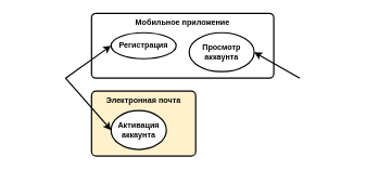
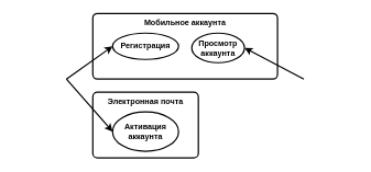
- <mxCell id="3" value="&lt;b&gt;Мобильное приложение&lt;/b&gt;" style="rounded=1;whiteSpace=wrap;html=1;absoluteArcSize=1;arcSize=14;strokeWidth=2;verticalAlign=top;" parent="1" vertex="1"><mxGeometry x="140" y="20" width="280" height="100" as="geometry" /></mxCell>
+ <mxCell id="3" value="&lt;b&gt;Мобильное аккаунта&lt;/b&gt;" style="rounded=1;whiteSpace=wrap;html=1;absoluteArcSize=1;arcSize=14;strokeWidth=2;verticalAlign=top;" parent="1" vertex="1"><mxGeometry x="140" y="20" width="280" height="100" as="geometry" /></mxCell>
- <mxCell id="9" value="Просмотр&lt;br&gt;аккаунта" style="strokeWidth=2;html=1;shape=mxgraph.flowchart.start_1;whiteSpace=wrap;fontStyle=1" vertex="1" parent="1"><mxGeometry x="290" y="50" width="100" height="60" as="geometry" /></mxCell>
+ <mxCell id="9" value="Просмотр&lt;br&gt;аккаунта" style="strokeWidth=2;html=1;shape=mxgraph.flowchart.start_1;whiteSpace=wrap;fontStyle=1" vertex="1" parent="1"><mxGeometry x="290" y="50" width="80" height="45" as="geometry" /></mxCell>
- <mxCell id="5" value="&lt;b&gt;Электронная почта&lt;/b&gt;" style="rounded=1;whiteSpace=wrap;html=1;absoluteArcSize=1;arcSize=14;strokeWidth=2;verticalAlign=top;fillColor=#fff2cc;" parent="1" vertex="1"><mxGeometry x="140" y="140" width="160" height="100" as="geometry" /></mxCell>
+ <mxCell id="5" value="&lt;b&gt;Электронная почта&lt;/b&gt;" style="rounded=1;whiteSpace=wrap;html=1;absoluteArcSize=1;arcSize=14;strokeWidth=2;verticalAlign=top;" parent="1" vertex="1"><mxGeometry x="140" y="140" width="160" height="100" as="geometry" /></mxCell>
- <mxCell id="6" value="Активация аккаунта" style="strokeWidth=2;html=1;shape=mxgraph.flowchart.start_1;whiteSpace=wrap;fontStyle=1" parent="1" vertex="1"><mxGeometry x="170" y="170" width="85" height="60" as="geometry" /></mxCell>
+ <mxCell id="6" value="Активация аккаунта" style="strokeWidth=2;html=1;shape=mxgraph.flowchart.start_1;whiteSpace=wrap;fontStyle=1" parent="1" vertex="1"><mxGeometry x="170" y="170" width="100" height="60" as="geometry" /></mxCell>
